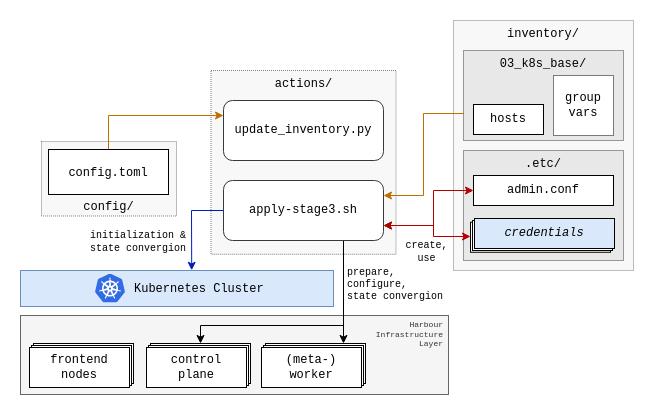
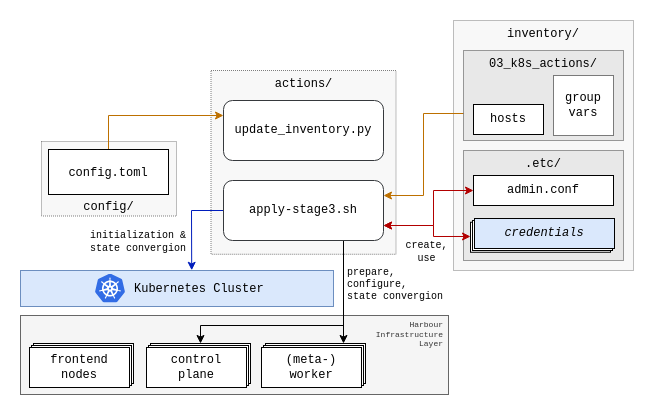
- <mxCell id="13" value="03_k8s_base/" style="rounded=0;whiteSpace=wrap;html=1;dashed=1;dashPattern=1 1;fontFamily=Courier New;verticalAlign=top;fillColor=#E3E3E3;opacity=75;" vertex="1" parent="1"><mxGeometry x="463" y="50" width="160" height="90" as="geometry" /></mxCell>
+ <mxCell id="13" value="03_k8s_actions/" style="rounded=0;whiteSpace=wrap;html=1;dashed=1;dashPattern=1 1;fontFamily=Courier New;verticalAlign=top;fillColor=#E3E3E3;opacity=75;" vertex="1" parent="1"><mxGeometry x="463" y="50" width="160" height="90" as="geometry" /></mxCell>
